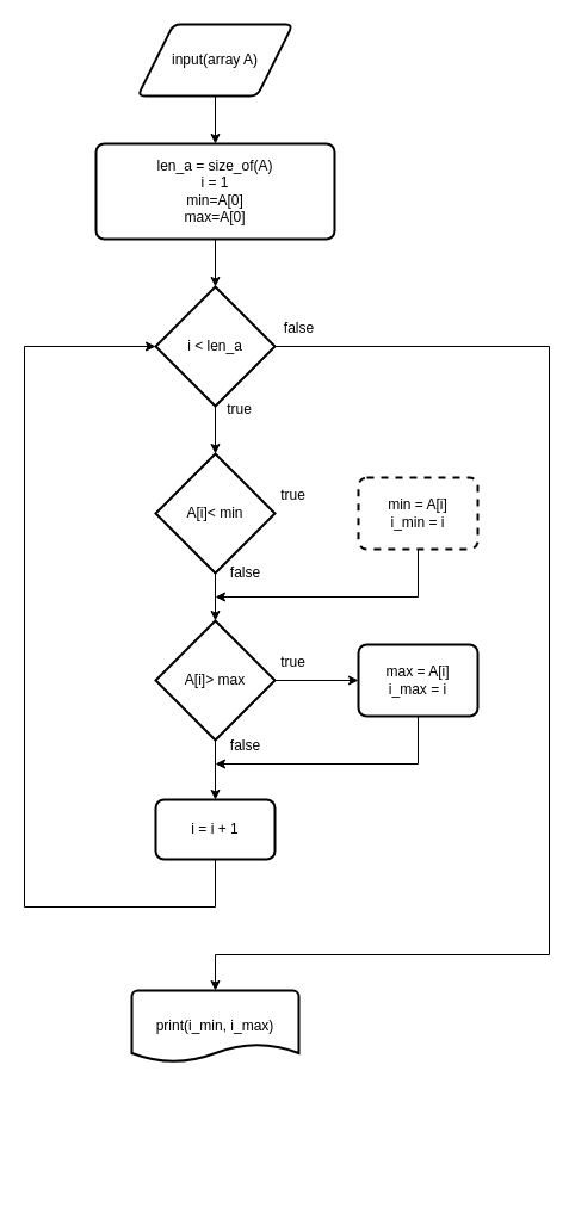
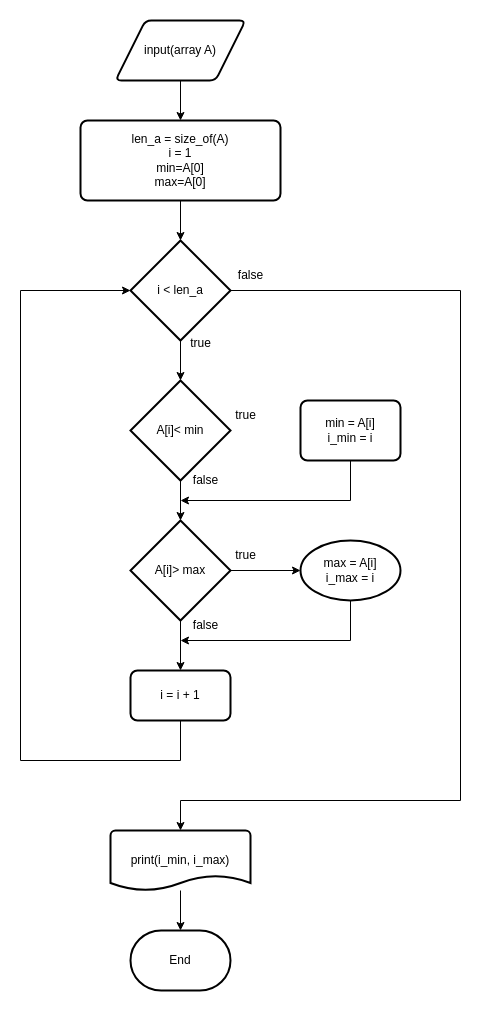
- <mxCell id="15" value="min = A[i]&lt;br&gt;i_min = i" style="rounded=1;whiteSpace=wrap;html=1;absoluteArcSize=1;arcSize=14;strokeWidth=2;dashed=1;" vertex="1" parent="1"><mxGeometry x="300" y="400" width="100" height="60" as="geometry" /></mxCell>
+ <mxCell id="15" value="min = A[i]&lt;br&gt;i_min = i" style="rounded=1;whiteSpace=wrap;html=1;absoluteArcSize=1;arcSize=14;strokeWidth=2;" vertex="1" parent="1"><mxGeometry x="300" y="400" width="100" height="60" as="geometry" /></mxCell>
- <mxCell id="17" value="max = A[i]&lt;br&gt;i_max = i" style="rounded=1;whiteSpace=wrap;html=1;absoluteArcSize=1;arcSize=14;strokeWidth=2;" vertex="1" parent="1"><mxGeometry x="300" y="540" width="100" height="60" as="geometry" /></mxCell>
+ <mxCell id="17" value="max = A[i]&lt;br&gt;i_max = i" style="ellipse;whiteSpace=wrap;html=1;absoluteArcSize=1;arcSize=14;strokeWidth=2;" vertex="1" parent="1"><mxGeometry x="300" y="540" width="100" height="60" as="geometry" /></mxCell>
+ <mxCell id="20" style="edgeStyle=orthogonalEdgeStyle;rounded=0;orthogonalLoop=1;jettySize=auto;html=1;entryX=0.5;entryY=0;entryDx=0;entryDy=0;entryPerimeter=0;" edge="1" parent="1" source="21" target="22"><mxGeometry relative="1" as="geometry" /></mxCell>
+ <mxCell id="22" value="End" style="strokeWidth=2;html=1;shape=mxgraph.flowchart.terminator;whiteSpace=wrap;" vertex="1" parent="1"><mxGeometry x="130" y="930" width="100" height="60" as="geometry" /></mxCell>
